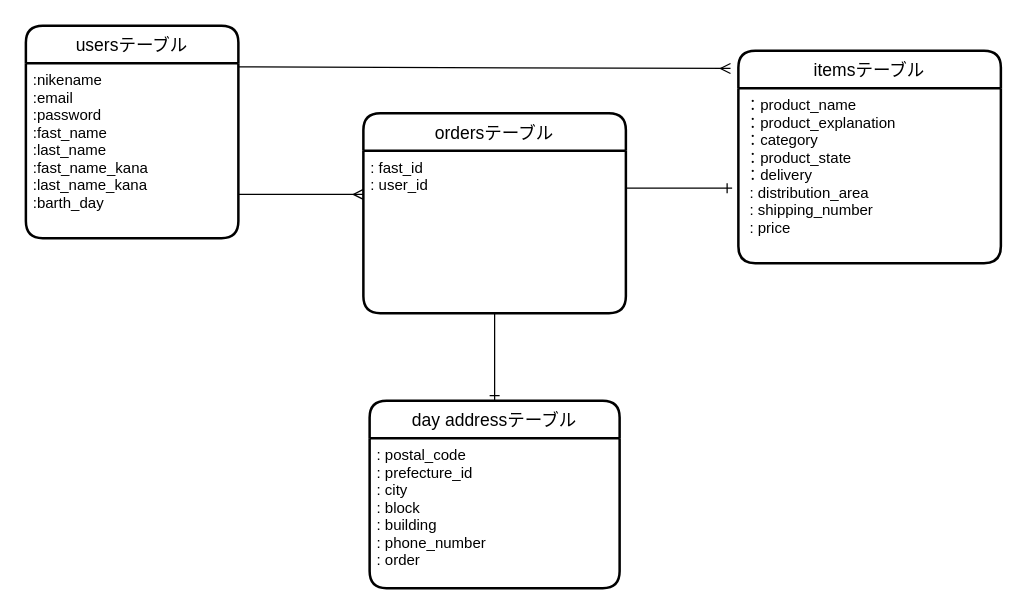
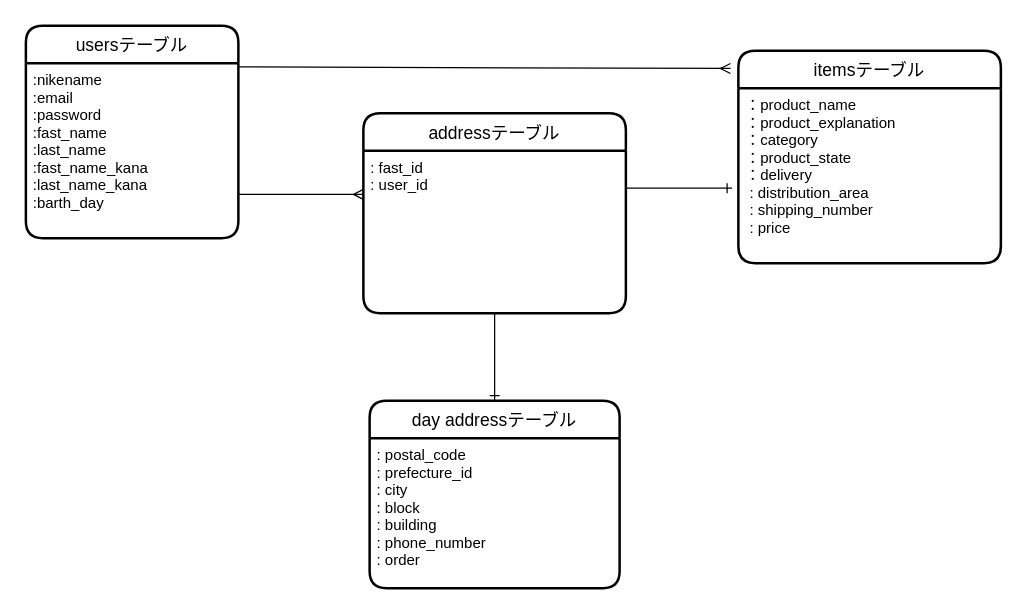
- <mxCell id="9" value="ordersテーブル" style="swimlane;childLayout=stackLayout;horizontal=1;startSize=30;horizontalStack=0;rounded=1;fontSize=14;fontStyle=0;strokeWidth=2;resizeParent=0;resizeLast=1;shadow=0;dashed=0;align=center;" vertex="1" parent="1"><mxGeometry x="290" y="90" width="210" height="160" as="geometry" /></mxCell>
+ <mxCell id="9" value="addressテーブル" style="swimlane;childLayout=stackLayout;horizontal=1;startSize=30;horizontalStack=0;rounded=1;fontSize=14;fontStyle=0;strokeWidth=2;resizeParent=0;resizeLast=1;shadow=0;dashed=0;align=center;" vertex="1" parent="1"><mxGeometry x="290" y="90" width="210" height="160" as="geometry" /></mxCell>
